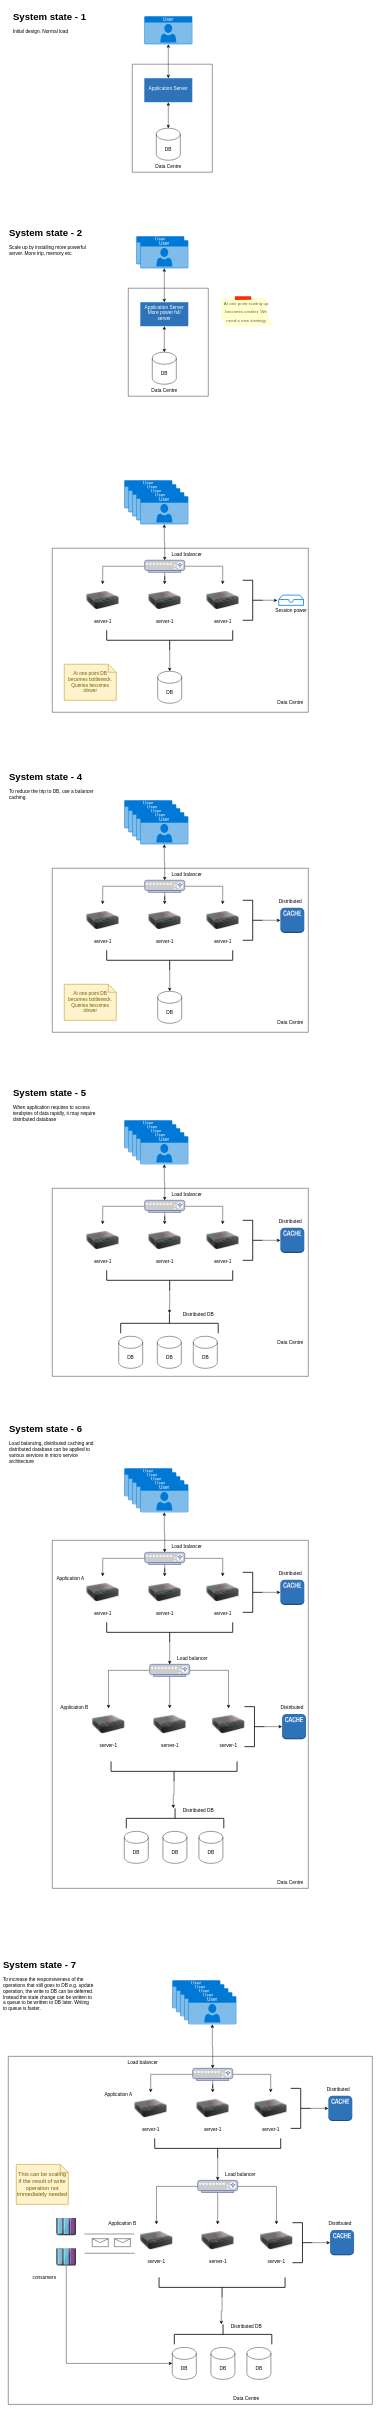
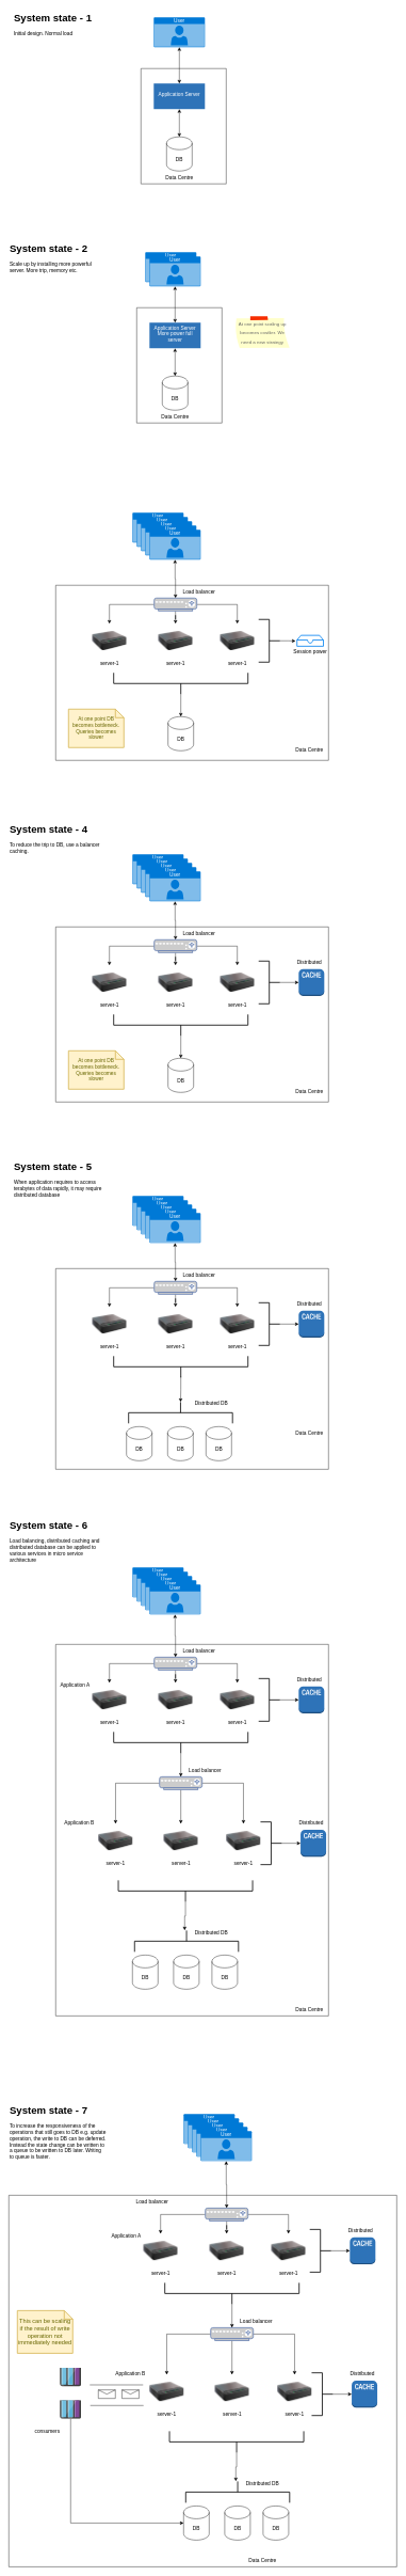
- <mxCell id="152" value="&lt;h1 style=&quot;margin-top: 0px;&quot;&gt;System state - 7&lt;br&gt;&lt;/h1&gt;To increase the responsiveness of the operations that still goes to DB e.g. update operation, the write to DB can be deferred. Instead the state change can be written to a queue to be written to DB later. Writing to queue is faster." style="text;html=1;whiteSpace=wrap;overflow=hidden;rounded=0;" vertex="1" parent="1"><mxGeometry x="5" y="4890" width="230" height="140" as="geometry" /></mxCell>
+ <mxCell id="152" value="&lt;h1 style=&quot;margin-top: 0px;&quot;&gt;System state - 7&lt;br&gt;&lt;/h1&gt;To increase the responsiveness of the operations that still goes to DB e.g. update operation, the write to DB can be deferred. Instead the state change can be written to a queue to be written to DB later. Writing to queue is faster." style="text;html=1;whiteSpace=wrap;overflow=hidden;rounded=0;" vertex="1" parent="1"><mxGeometry y="4920" width="230" height="140" as="geometry" x="20" /></mxCell>
